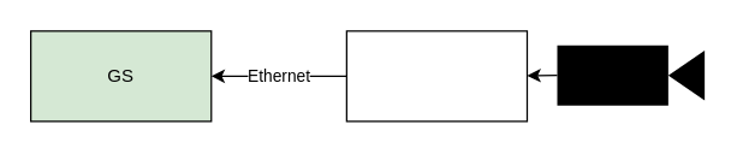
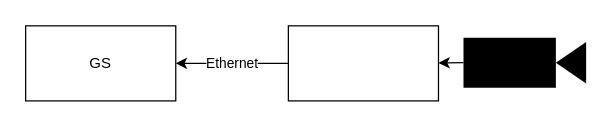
- <mxCell id="2" value="GS" style="rounded=0;whiteSpace=wrap;html=1;fillColor=#d5e8d4;" vertex="1" parent="1"><mxGeometry x="20" y="20" width="120" height="60" as="geometry" /></mxCell>
+ <mxCell id="2" value="GS" style="rounded=0;whiteSpace=wrap;html=1;" vertex="1" parent="1"><mxGeometry x="20" y="20" width="120" height="60" as="geometry" /></mxCell>
